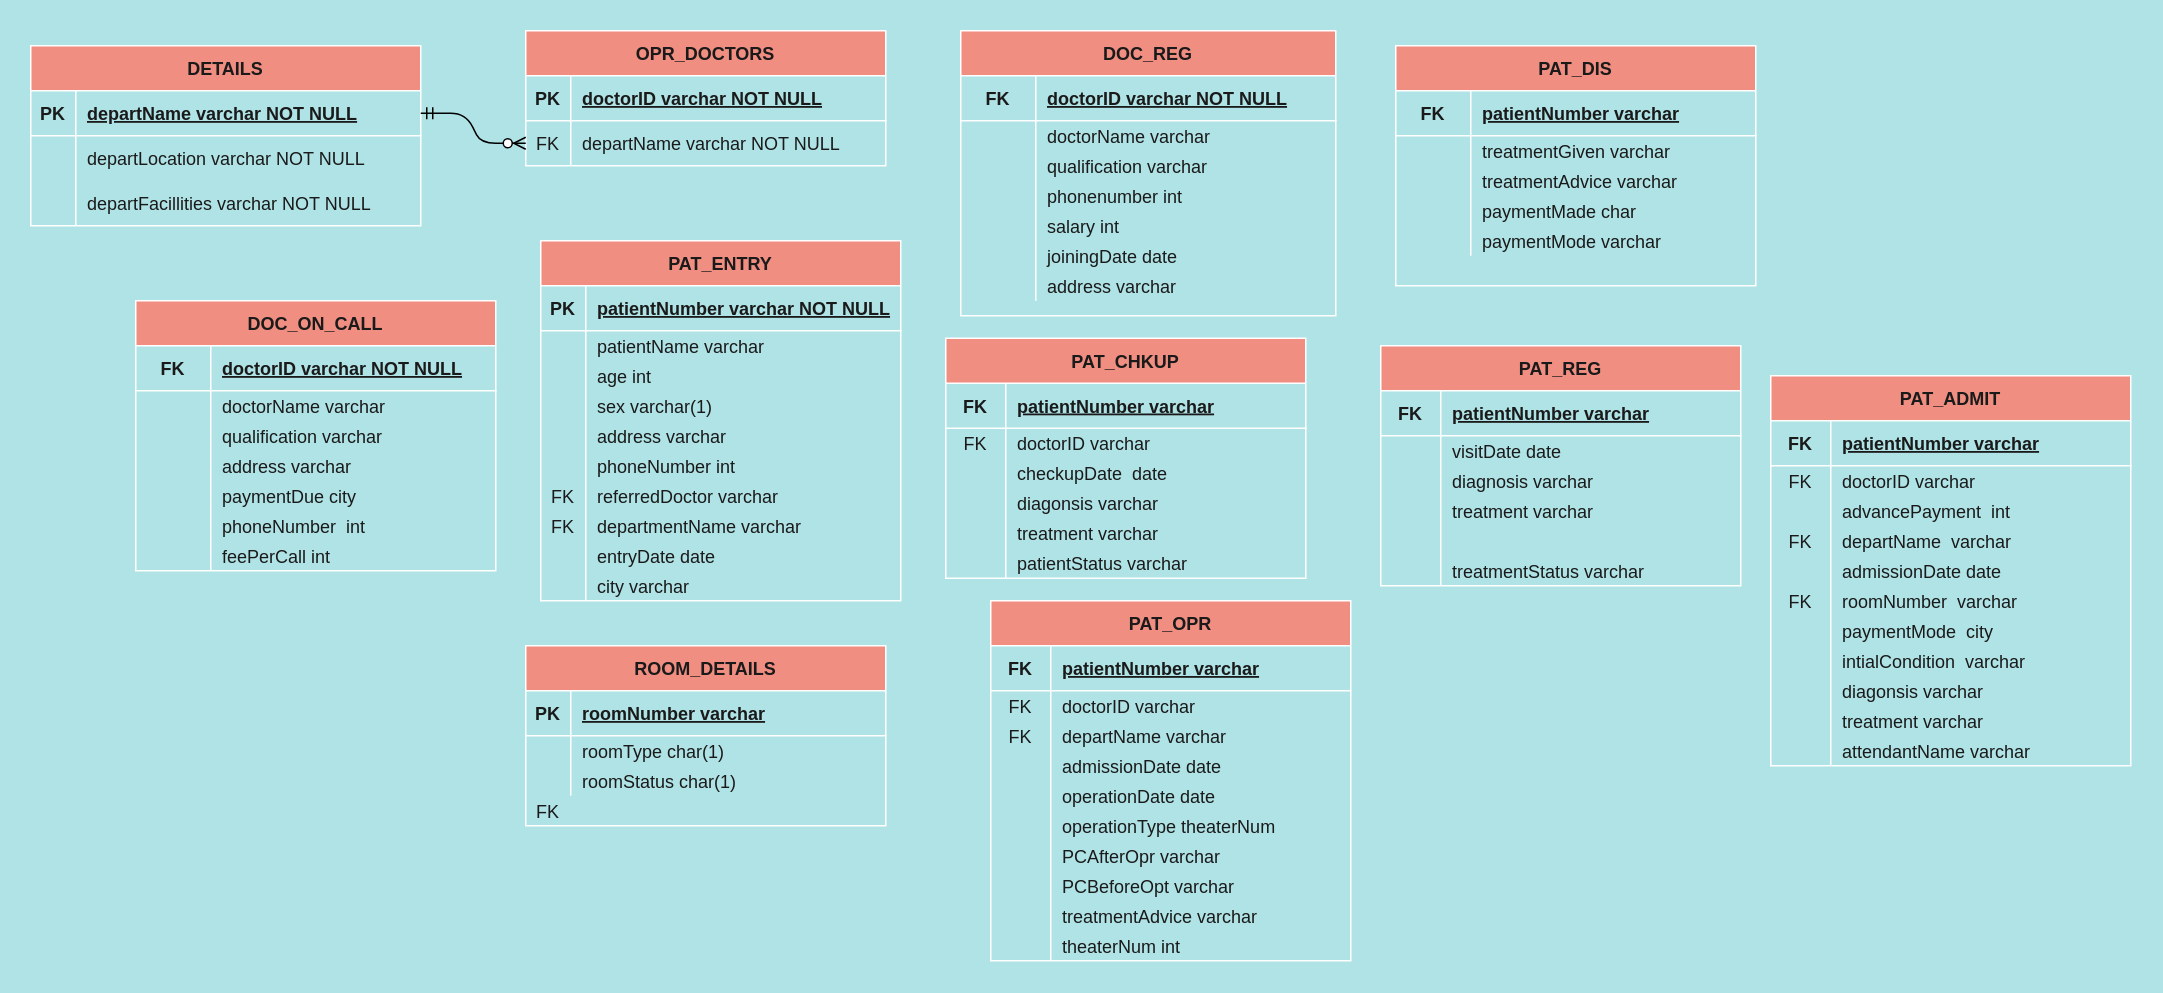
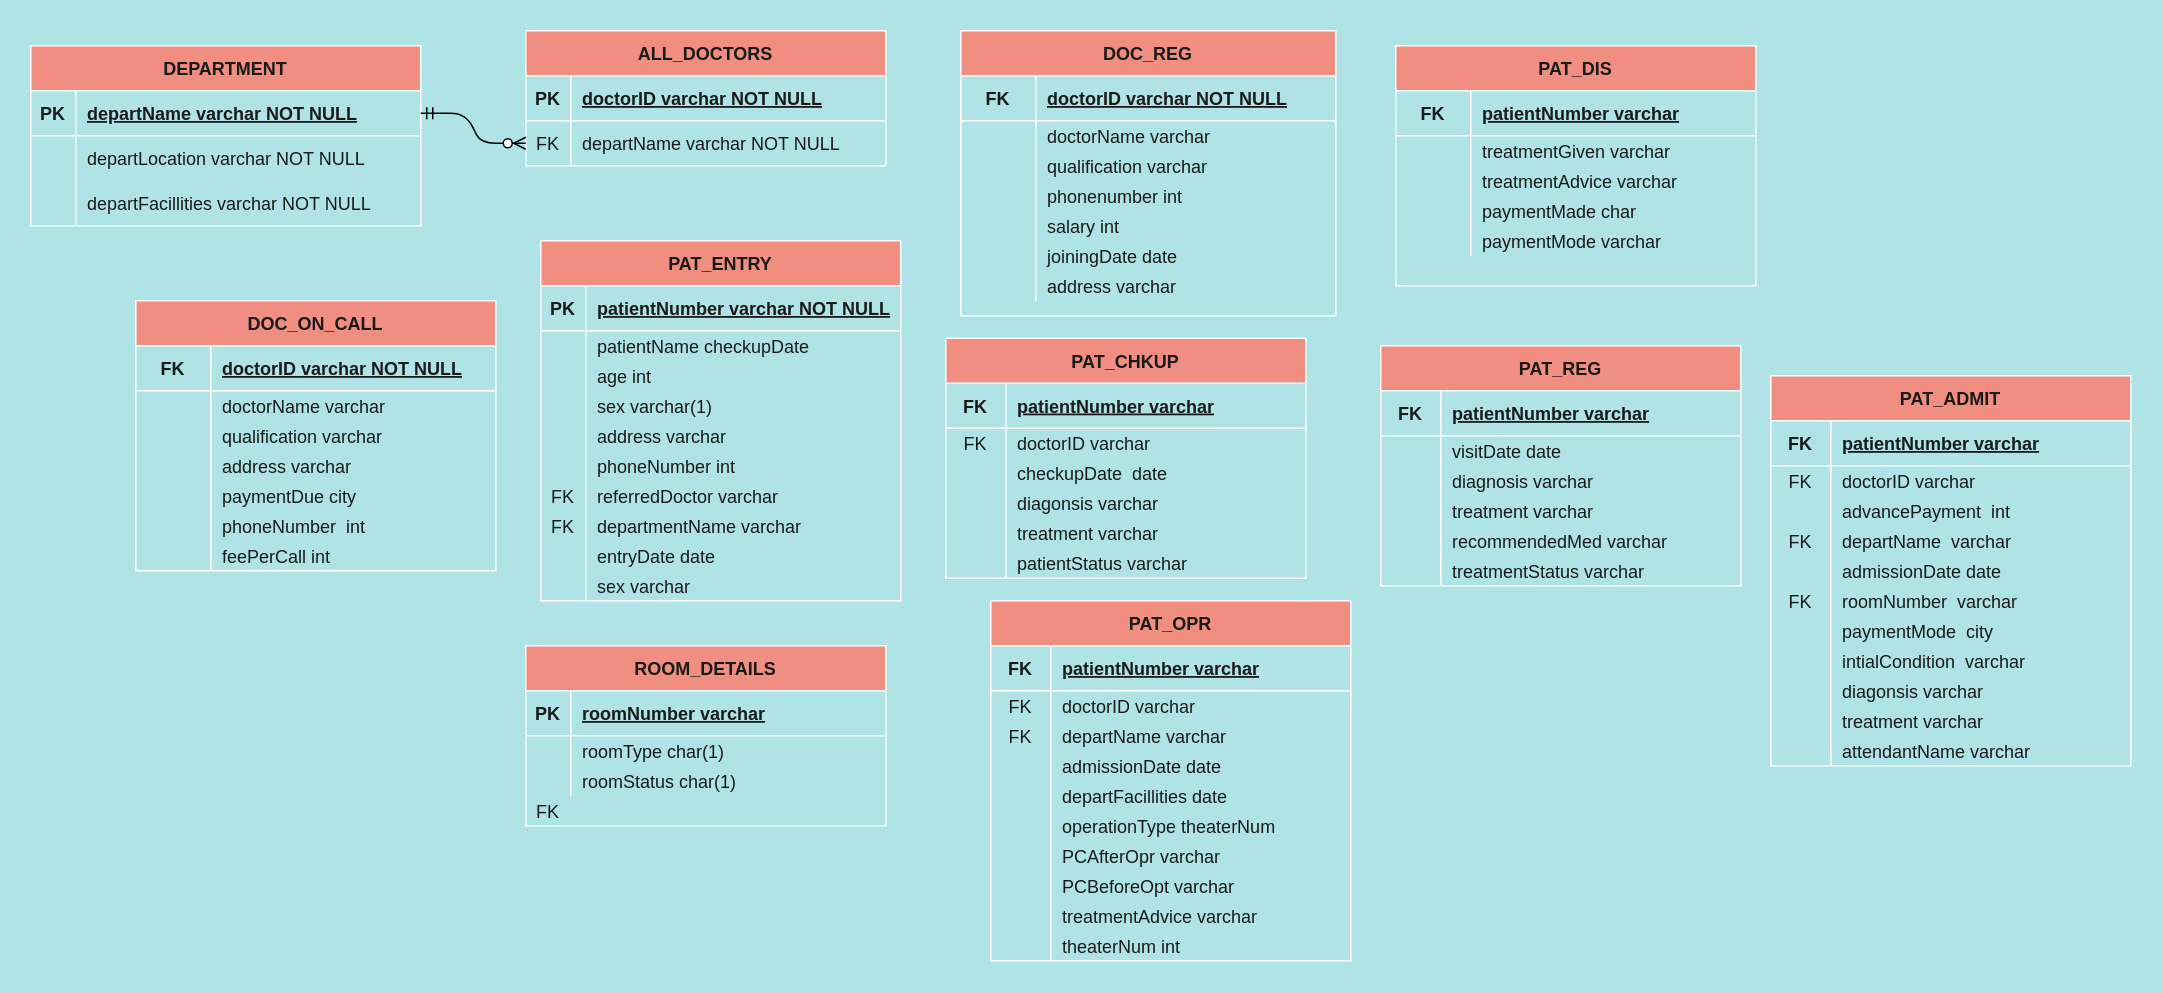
- <mxCell id="2" value="OPR_DOCTORS" style="shape=table;startSize=30;container=1;collapsible=1;childLayout=tableLayout;fixedRows=1;rowLines=0;fontStyle=1;align=center;resizeLast=1;fillColor=#F08E81;strokeColor=#FFFFFF;fontColor=#1A1A1A;" parent="1" vertex="1"><mxGeometry x="350" y="20" width="240" height="90" as="geometry" /></mxCell>
+ <mxCell id="2" value="ALL_DOCTORS" style="shape=table;startSize=30;container=1;collapsible=1;childLayout=tableLayout;fixedRows=1;rowLines=0;fontStyle=1;align=center;resizeLast=1;fillColor=#F08E81;strokeColor=#FFFFFF;fontColor=#1A1A1A;" parent="1" vertex="1"><mxGeometry x="350" y="20" width="240" height="90" as="geometry" /></mxCell>
- <mxCell id="31" value="DETAILS" style="shape=table;startSize=30;container=1;collapsible=1;childLayout=tableLayout;fixedRows=1;rowLines=0;fontStyle=1;align=center;resizeLast=1;fillColor=#F08E81;strokeColor=#FFFFFF;fontColor=#1A1A1A;" parent="1" vertex="1"><mxGeometry x="20" y="30" width="260" height="120" as="geometry"><mxRectangle x="110" y="110" width="100" height="30" as="alternateBounds" /></mxGeometry></mxCell>
+ <mxCell id="31" value="DEPARTMENT" style="shape=table;startSize=30;container=1;collapsible=1;childLayout=tableLayout;fixedRows=1;rowLines=0;fontStyle=1;align=center;resizeLast=1;fillColor=#F08E81;strokeColor=#FFFFFF;fontColor=#1A1A1A;" parent="1" vertex="1"><mxGeometry x="20" y="30" width="260" height="120" as="geometry"><mxRectangle x="110" y="110" width="100" height="30" as="alternateBounds" /></mxGeometry></mxCell>
- <mxCell id="71" value="patientName varchar" style="shape=partialRectangle;connectable=0;fillColor=none;top=0;left=0;bottom=0;right=0;align=left;spacingLeft=6;overflow=hidden;strokeColor=#FFFFFF;fontColor=#1A1A1A;" parent="69" vertex="1"><mxGeometry x="30" width="210" height="20" as="geometry" /></mxCell>
+ <mxCell id="71" value="patientName checkupDate" style="shape=partialRectangle;connectable=0;fillColor=none;top=0;left=0;bottom=0;right=0;align=left;spacingLeft=6;overflow=hidden;strokeColor=#FFFFFF;fontColor=#1A1A1A;" parent="69" vertex="1"><mxGeometry x="30" width="210" height="20" as="geometry" /></mxCell>
+ <mxCell id="148" value="recommendedMed varchar" style="shape=partialRectangle;connectable=0;fillColor=none;top=0;left=0;bottom=0;right=0;align=left;spacingLeft=6;overflow=hidden;strokeColor=#FFFFFF;fontColor=#1A1A1A;" parent="146" vertex="1"><mxGeometry x="40" width="200" height="20" as="geometry" /></mxCell>
- <mxCell id="95" value="city varchar" style="shape=partialRectangle;connectable=0;fillColor=none;top=0;left=0;bottom=0;right=0;align=left;spacingLeft=6;overflow=hidden;strokeColor=#FFFFFF;fontColor=#1A1A1A;" parent="93" vertex="1"><mxGeometry x="30" width="210" height="20" as="geometry" /></mxCell>
+ <mxCell id="95" value="sex varchar" style="shape=partialRectangle;connectable=0;fillColor=none;top=0;left=0;bottom=0;right=0;align=left;spacingLeft=6;overflow=hidden;strokeColor=#FFFFFF;fontColor=#1A1A1A;" parent="93" vertex="1"><mxGeometry x="30" width="210" height="20" as="geometry" /></mxCell>
- <mxCell id="167" value="operationDate date" style="shape=partialRectangle;connectable=0;fillColor=none;top=0;left=0;bottom=0;right=0;align=left;spacingLeft=6;overflow=hidden;strokeColor=#FFFFFF;fontColor=#1A1A1A;" parent="165" vertex="1"><mxGeometry x="40" width="200" height="20" as="geometry" /></mxCell>
+ <mxCell id="167" value="departFacillities date" style="shape=partialRectangle;connectable=0;fillColor=none;top=0;left=0;bottom=0;right=0;align=left;spacingLeft=6;overflow=hidden;strokeColor=#FFFFFF;fontColor=#1A1A1A;" parent="165" vertex="1"><mxGeometry x="40" width="200" height="20" as="geometry" /></mxCell>
